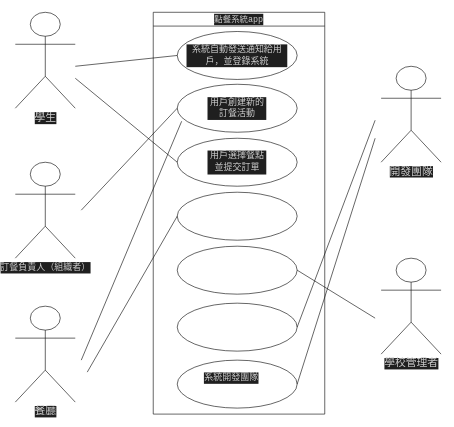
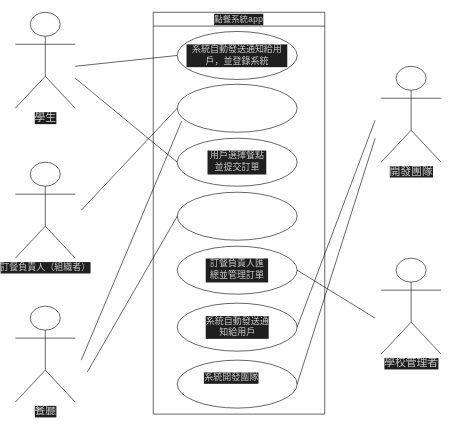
- <mxCell id="6" value="&lt;div style=&quot;color: rgb(204, 204, 204); background-color: rgb(31, 31, 31); font-family: Consolas, &amp;quot;Courier New&amp;quot;, monospace; font-size: 15px; line-height: 19px;&quot;&gt;用戶創建新的訂餐活動&lt;/div&gt;" style="text;strokeColor=none;align=center;fillColor=none;html=1;verticalAlign=middle;whiteSpace=wrap;rounded=0;fontSize=15;" vertex="1" parent="2"><mxGeometry x="90" y="145" width="100" height="30" as="geometry" /></mxCell>
+ <mxCell id="13" value="&lt;div style=&quot;color: rgb(204, 204, 204); background-color: rgb(31, 31, 31); font-family: Consolas, &amp;quot;Courier New&amp;quot;, monospace; line-height: 19px;&quot;&gt;&lt;font style=&quot;font-size: 15px;&quot;&gt;訂餐負責人匯總並管理訂單&lt;/font&gt;&lt;/div&gt;" style="text;strokeColor=none;align=center;fillColor=none;html=1;verticalAlign=middle;whiteSpace=wrap;rounded=0;" vertex="1" parent="2"><mxGeometry x="87.25" y="415" width="105.5" height="30" as="geometry" /></mxCell>
+ <mxCell id="14" value="&lt;div style=&quot;color: rgb(204, 204, 204); background-color: rgb(31, 31, 31); font-family: Consolas, &amp;quot;Courier New&amp;quot;, monospace; line-height: 19px;&quot;&gt;&lt;font style=&quot;font-size: 15px;&quot;&gt;系統自動發送通知給用戶&lt;/font&gt;&lt;/div&gt;" style="text;strokeColor=none;align=center;fillColor=none;html=1;verticalAlign=middle;whiteSpace=wrap;rounded=0;fontSize=16;" vertex="1" parent="2"><mxGeometry x="86.5" y="510" width="107" height="30" as="geometry" /></mxCell>
